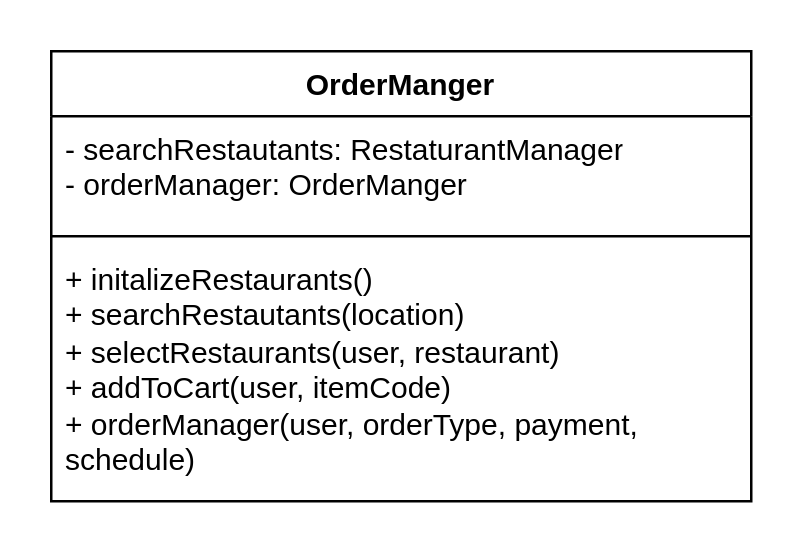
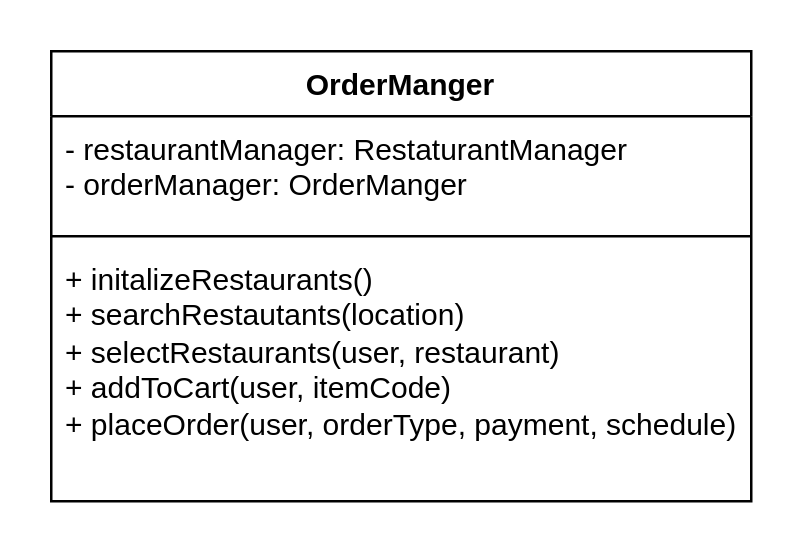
- <mxCell id="3" value="- searchRestautants: RestaturantManager&lt;div&gt;- orderManager: OrderManger&lt;/div&gt;" style="text;strokeColor=none;fillColor=none;align=left;verticalAlign=top;spacingLeft=4;spacingRight=4;overflow=hidden;rotatable=0;points=[[0,0.5],[1,0.5]];portConstraint=eastwest;whiteSpace=wrap;html=1;" vertex="1" parent="2"><mxGeometry y="26" width="280" height="44" as="geometry" /></mxCell>
+ <mxCell id="3" value="- restaurantManager: RestaturantManager&lt;div&gt;- orderManager: OrderManger&lt;/div&gt;" style="text;strokeColor=none;fillColor=none;align=left;verticalAlign=top;spacingLeft=4;spacingRight=4;overflow=hidden;rotatable=0;points=[[0,0.5],[1,0.5]];portConstraint=eastwest;whiteSpace=wrap;html=1;" vertex="1" parent="2"><mxGeometry y="26" width="280" height="44" as="geometry" /></mxCell>
- <mxCell id="5" value="+ initalizeRestaurants()&lt;br&gt;+ searchRestautants(location)&lt;div&gt;+ selectRestaurants(user, restaurant)&lt;/div&gt;&lt;div&gt;+&amp;nbsp;&lt;span style=&quot;background-color: rgb(255, 255, 255); color: light-dark(rgb(0, 0, 0), rgb(255, 255, 255));&quot;&gt;addToCart(user, itemCode)&lt;/span&gt;&lt;/div&gt;&lt;div&gt;&lt;span style=&quot;background-color: rgb(255, 255, 255); color: light-dark(rgb(0, 0, 0), rgb(255, 255, 255));&quot;&gt;+ orderManager(user, orderType, payment, schedule)&lt;/span&gt;&lt;/div&gt;&lt;div&gt;&lt;span style=&quot;background-color: rgb(255, 255, 255); color: light-dark(rgb(0, 0, 0), rgb(255, 255, 255));&quot;&gt;&lt;/span&gt;&lt;/div&gt;&lt;div&gt;&lt;span style=&quot;background-color: rgb(255, 255, 255); color: light-dark(rgb(0, 0, 0), rgb(255, 255, 255));&quot;&gt;&lt;/span&gt;&lt;/div&gt;&lt;div&gt;&lt;span style=&quot;background-color: rgb(255, 255, 255); color: light-dark(rgb(0, 0, 0), rgb(255, 255, 255));&quot;&gt;&lt;/span&gt;&lt;/div&gt;&lt;div&gt;&lt;span style=&quot;background-color: rgb(255, 255, 255); color: light-dark(rgb(0, 0, 0), rgb(255, 255, 255));&quot;&gt;&lt;/span&gt;&lt;/div&gt;&lt;div&gt;&lt;span style=&quot;background-color: rgb(255, 255, 255); color: light-dark(rgb(0, 0, 0), rgb(255, 255, 255));&quot;&gt;&lt;/span&gt;&lt;/div&gt;&lt;div&gt;&lt;/div&gt;" style="text;strokeColor=none;fillColor=none;align=left;verticalAlign=top;spacingLeft=4;spacingRight=4;overflow=hidden;rotatable=0;points=[[0,0.5],[1,0.5]];portConstraint=eastwest;whiteSpace=wrap;html=1;" vertex="1" parent="2"><mxGeometry y="78" width="280" height="102" as="geometry" /></mxCell>
+ <mxCell id="5" value="+ initalizeRestaurants()&lt;br&gt;+ searchRestautants(location)&lt;div&gt;+ selectRestaurants(user, restaurant)&lt;/div&gt;&lt;div&gt;+&amp;nbsp;&lt;span style=&quot;background-color: rgb(255, 255, 255); color: light-dark(rgb(0, 0, 0), rgb(255, 255, 255));&quot;&gt;addToCart(user, itemCode)&lt;/span&gt;&lt;/div&gt;&lt;div&gt;&lt;span style=&quot;background-color: rgb(255, 255, 255); color: light-dark(rgb(0, 0, 0), rgb(255, 255, 255));&quot;&gt;+ placeOrder(user, orderType, payment, schedule)&lt;/span&gt;&lt;/div&gt;&lt;div&gt;&lt;span style=&quot;background-color: rgb(255, 255, 255); color: light-dark(rgb(0, 0, 0), rgb(255, 255, 255));&quot;&gt;&lt;/span&gt;&lt;/div&gt;&lt;div&gt;&lt;span style=&quot;background-color: rgb(255, 255, 255); color: light-dark(rgb(0, 0, 0), rgb(255, 255, 255));&quot;&gt;&lt;/span&gt;&lt;/div&gt;&lt;div&gt;&lt;span style=&quot;background-color: rgb(255, 255, 255); color: light-dark(rgb(0, 0, 0), rgb(255, 255, 255));&quot;&gt;&lt;/span&gt;&lt;/div&gt;&lt;div&gt;&lt;span style=&quot;background-color: rgb(255, 255, 255); color: light-dark(rgb(0, 0, 0), rgb(255, 255, 255));&quot;&gt;&lt;/span&gt;&lt;/div&gt;&lt;div&gt;&lt;span style=&quot;background-color: rgb(255, 255, 255); color: light-dark(rgb(0, 0, 0), rgb(255, 255, 255));&quot;&gt;&lt;/span&gt;&lt;/div&gt;&lt;div&gt;&lt;/div&gt;" style="text;strokeColor=none;fillColor=none;align=left;verticalAlign=top;spacingLeft=4;spacingRight=4;overflow=hidden;rotatable=0;points=[[0,0.5],[1,0.5]];portConstraint=eastwest;whiteSpace=wrap;html=1;" vertex="1" parent="2"><mxGeometry y="78" width="280" height="102" as="geometry" /></mxCell>
